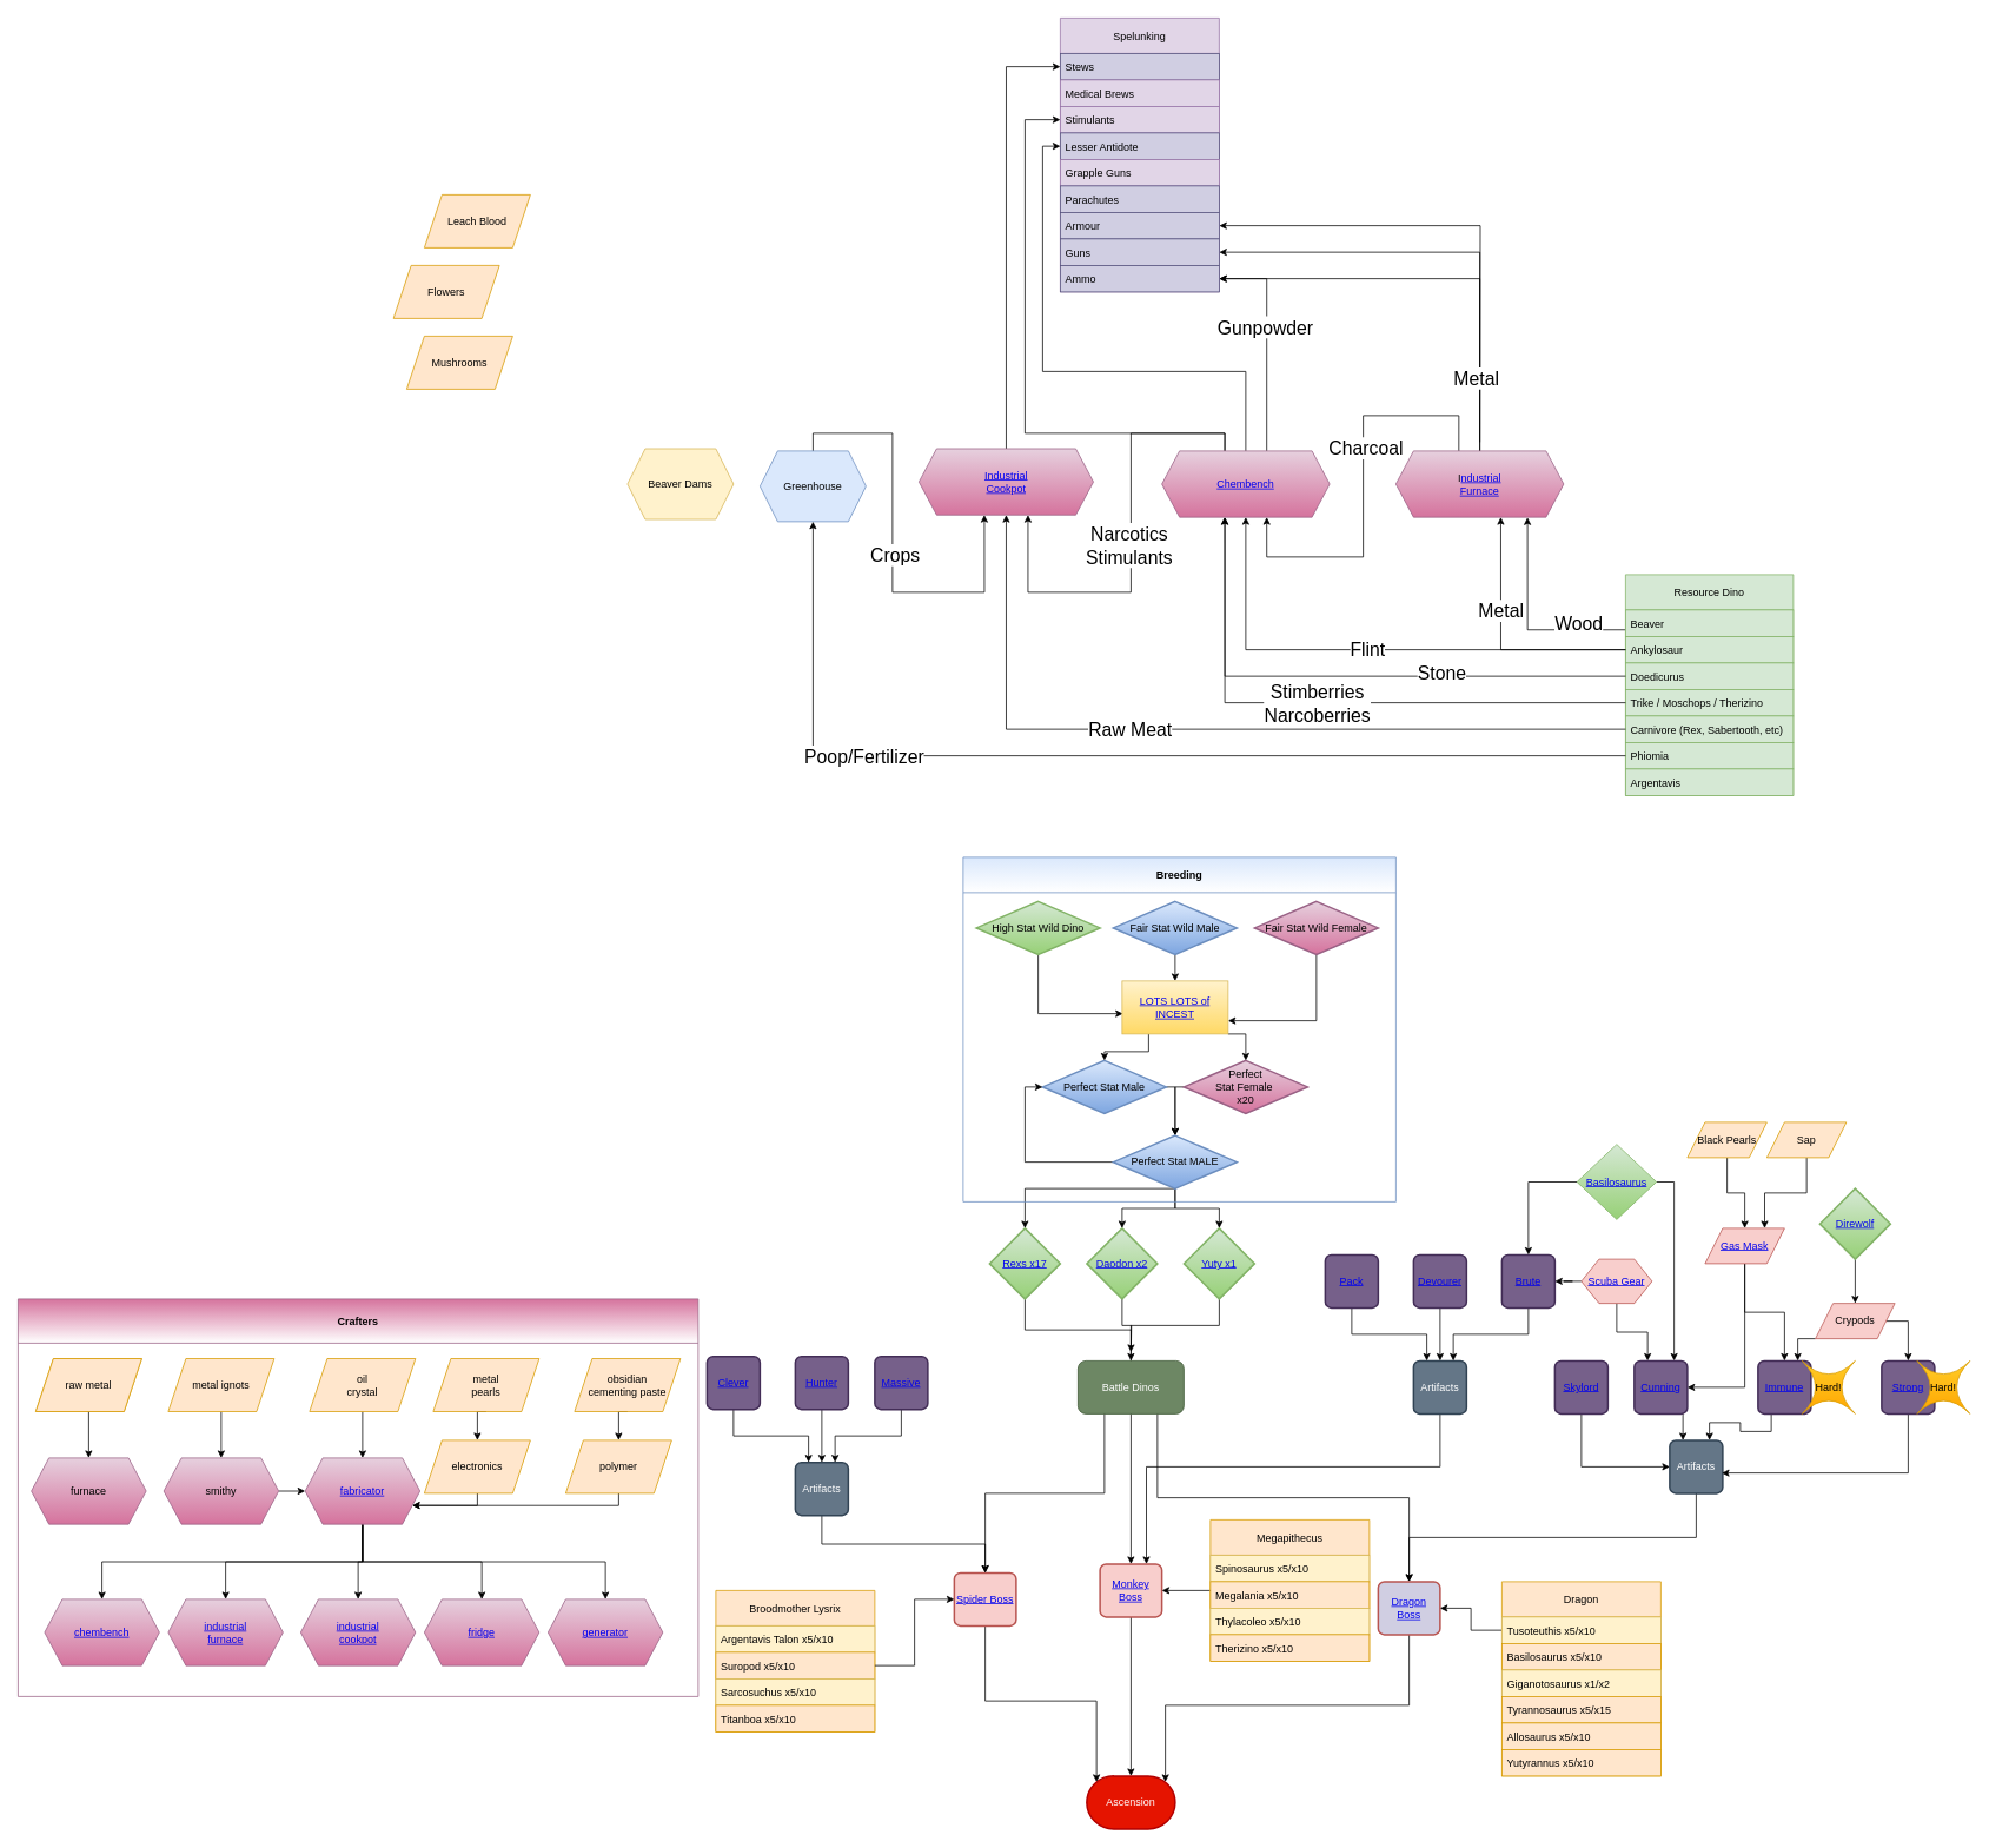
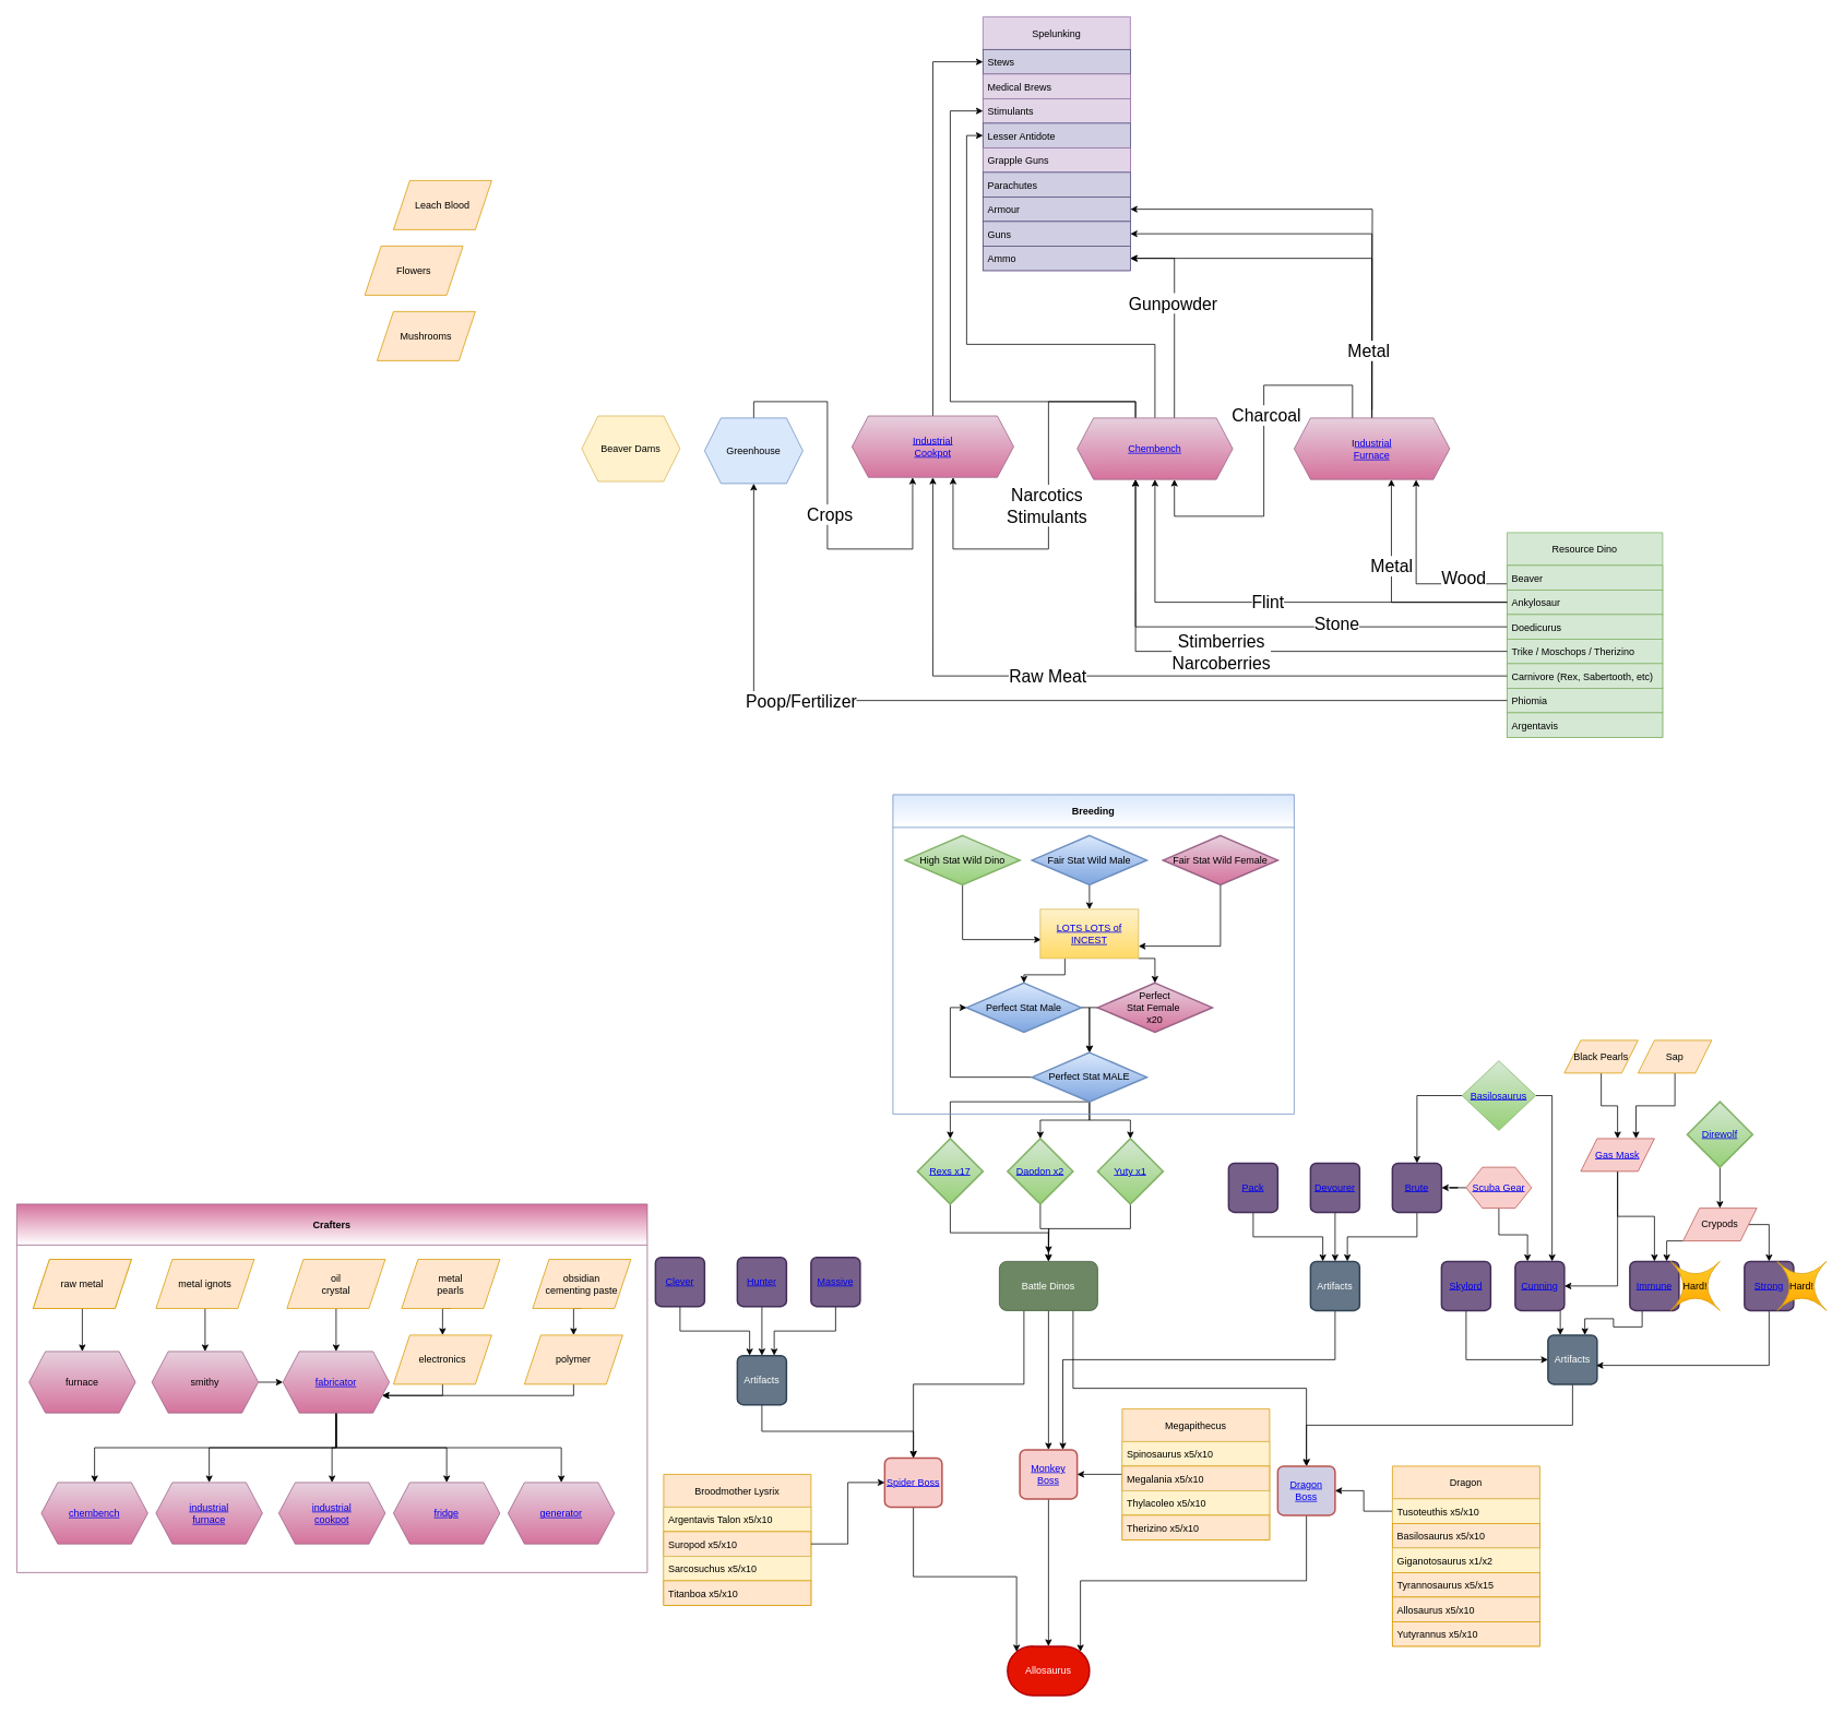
- <mxCell id="15" style="edgeStyle=orthogonalEdgeStyle;rounded=0;orthogonalLoop=1;jettySize=auto;html=1;exitX=0.5;exitY=1;exitDx=0;exitDy=0;exitPerimeter=0;entryX=0.5;entryY=0;entryDx=0;entryDy=0;endArrow=none;" parent="1" source="16" target="24" edge="1"><mxGeometry relative="1" as="geometry" /></mxCell>
+ <mxCell id="15" style="edgeStyle=orthogonalEdgeStyle;rounded=0;orthogonalLoop=1;jettySize=auto;html=1;exitX=0.5;exitY=1;exitDx=0;exitDy=0;exitPerimeter=0;entryX=0.5;entryY=0;entryDx=0;entryDy=0;" parent="1" source="16" target="24" edge="1"><mxGeometry relative="1" as="geometry" /></mxCell>
- <mxCell id="2" value="Ascension" style="strokeWidth=2;html=1;shape=mxgraph.flowchart.terminator;whiteSpace=wrap;fillColor=#e51400;fontColor=#ffffff;strokeColor=#B20000;" parent="1" vertex="1"><mxGeometry x="1230" y="2010" width="100" height="60" as="geometry" /></mxCell>
+ <mxCell id="2" value="Allosaurus" style="strokeWidth=2;html=1;shape=mxgraph.flowchart.terminator;whiteSpace=wrap;fillColor=#e51400;fontColor=#ffffff;strokeColor=#B20000;" parent="1" vertex="1"><mxGeometry x="1230" y="2010" width="100" height="60" as="geometry" /></mxCell>
